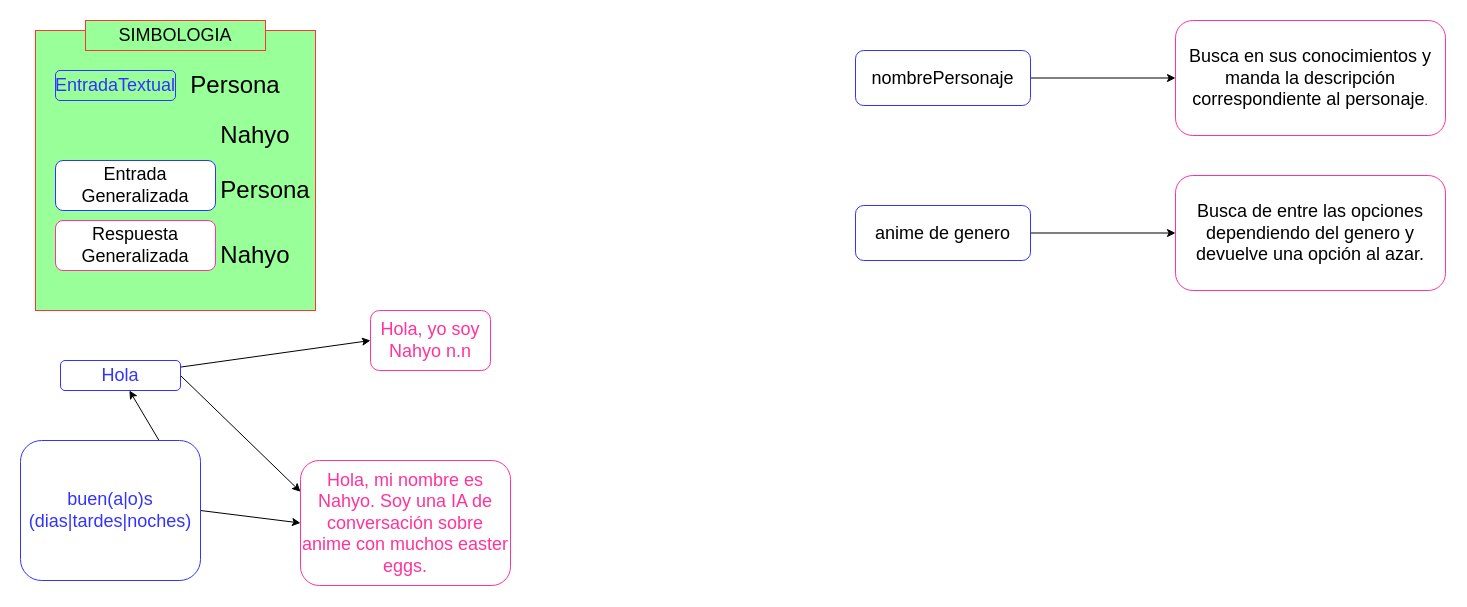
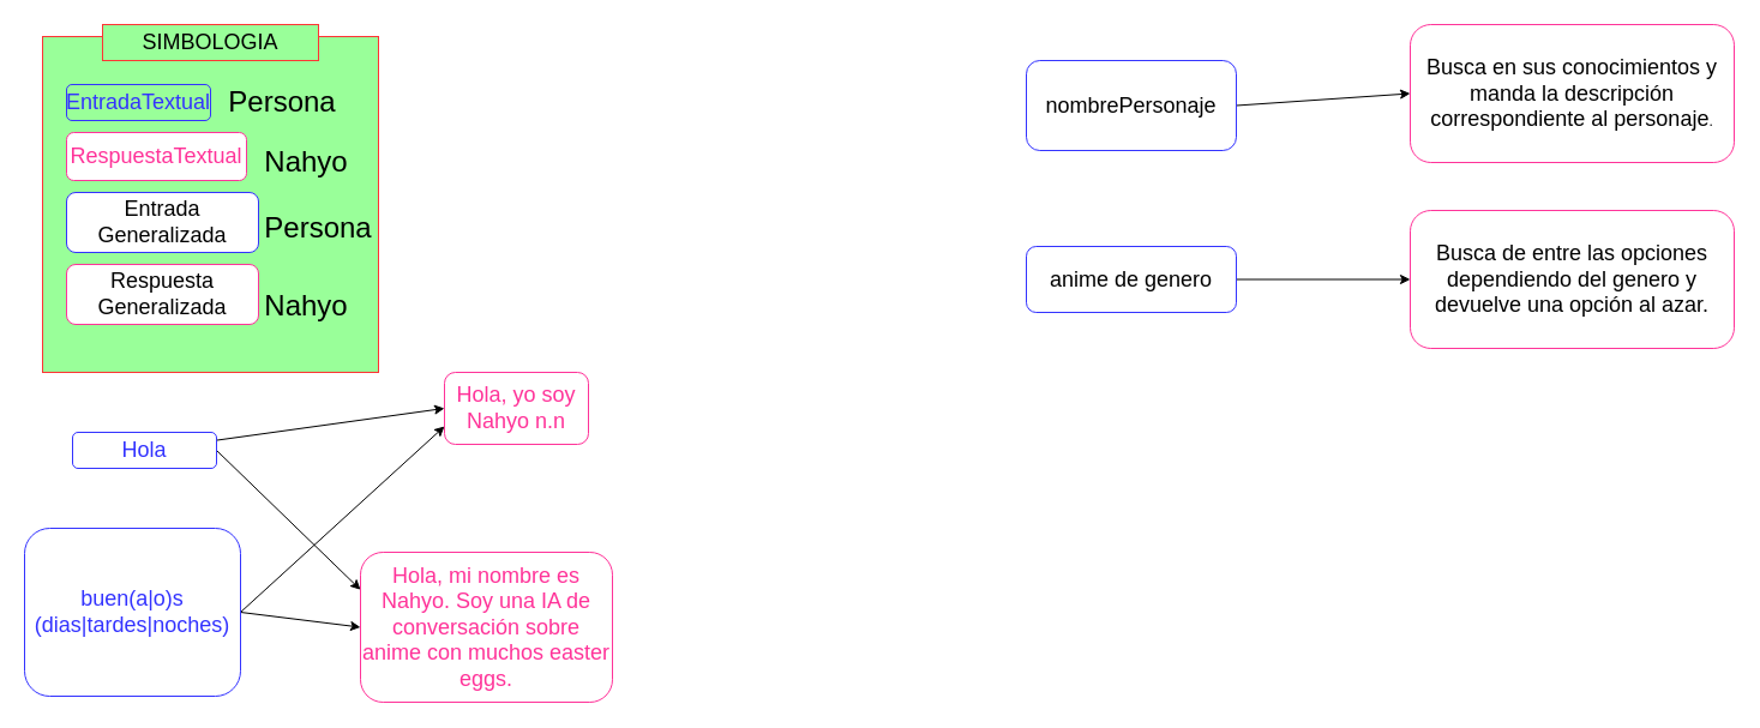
- <mxCell id="21" value="&lt;font style=&quot;font-size: 18px;&quot;&gt;nombrePersonaje&lt;/font&gt;" style="rounded=1;whiteSpace=wrap;html=1;strokeColor=#3333FF;" parent="1" vertex="1"><mxGeometry x="855" y="50" width="175" height="55" as="geometry" /></mxCell>
+ <mxCell id="21" value="&lt;font style=&quot;font-size: 18px;&quot;&gt;nombrePersonaje&lt;/font&gt;" style="rounded=1;whiteSpace=wrap;html=1;strokeColor=#3333FF;" parent="1" vertex="1"><mxGeometry x="855" y="50" width="175" height="75" as="geometry" /></mxCell>
+ <mxCell id="13" value="&lt;font style=&quot;font-size: 18px;&quot; color=&quot;#FF3399&quot;&gt;RespuestaTextual&lt;/font&gt;" style="rounded=1;whiteSpace=wrap;html=1;strokeColor=#FF3399;fillColor=#FFFFFF;" parent="1" vertex="1"><mxGeometry x="55" y="110" width="150" height="40" as="geometry" /></mxCell>
- <mxCell id="7" style="edgeStyle=none;rounded=0;orthogonalLoop=1;jettySize=auto;html=1;exitX=1;exitY=0.5;exitDx=0;exitDy=0;" parent="1" source="8" target="5" edge="1"><mxGeometry relative="1" as="geometry" /></mxCell>
+ <mxCell id="7" style="edgeStyle=none;rounded=0;orthogonalLoop=1;jettySize=auto;html=1;exitX=1;exitY=0.5;exitDx=0;exitDy=0;entryX=0;entryY=0.75;entryDx=0;entryDy=0;" parent="1" source="8" target="9" edge="1"><mxGeometry relative="1" as="geometry" /></mxCell>
